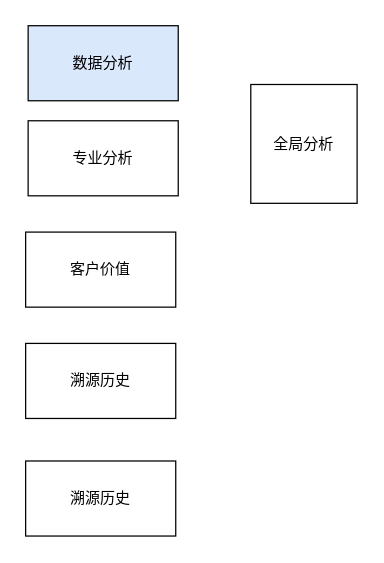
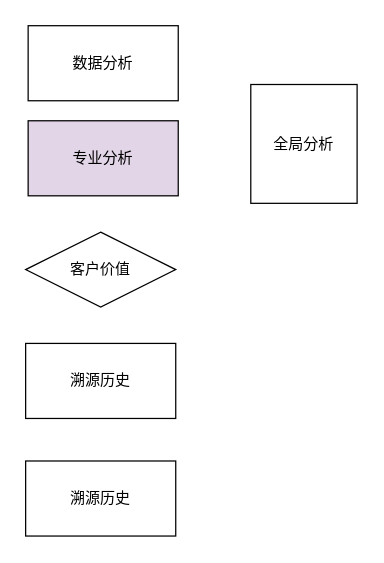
- <mxCell id="3" value="数据分析" style="rounded=0;whiteSpace=wrap;html=1;fillColor=#dae8fc;" vertex="1" parent="1"><mxGeometry x="22" y="20" width="120" height="60" as="geometry" /></mxCell>
+ <mxCell id="3" value="数据分析" style="rounded=0;whiteSpace=wrap;html=1;" vertex="1" parent="1"><mxGeometry x="22" y="20" width="120" height="60" as="geometry" /></mxCell>
- <mxCell id="4" value="专业分析" style="rounded=0;whiteSpace=wrap;html=1;" vertex="1" parent="1"><mxGeometry x="22" y="96" width="120" height="60" as="geometry" /></mxCell>
+ <mxCell id="4" value="专业分析" style="rounded=0;whiteSpace=wrap;html=1;fillColor=#e1d5e7;" vertex="1" parent="1"><mxGeometry x="22" y="96" width="120" height="60" as="geometry" /></mxCell>
- <mxCell id="5" value="客户价值" style="rounded=0;whiteSpace=wrap;html=1;" vertex="1" parent="1"><mxGeometry x="20" y="185" width="120" height="60" as="geometry" /></mxCell>
+ <mxCell id="5" value="客户价值" style="rhombus;whiteSpace=wrap;html=1;" vertex="1" parent="1"><mxGeometry x="20" y="185" width="120" height="60" as="geometry" /></mxCell>
